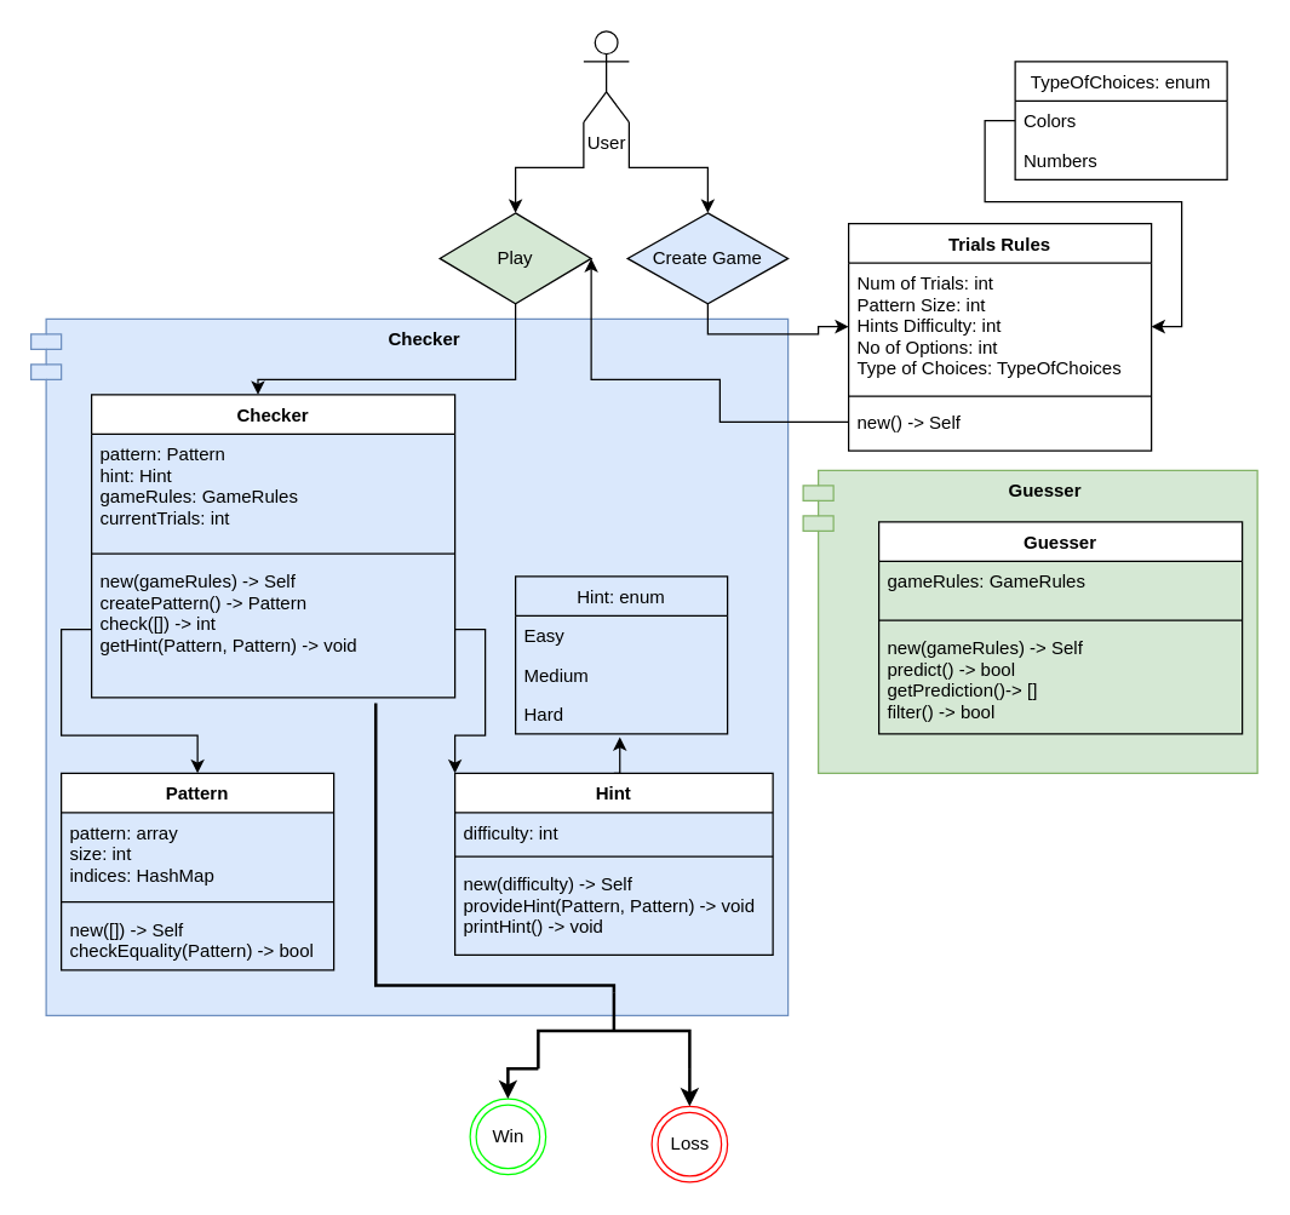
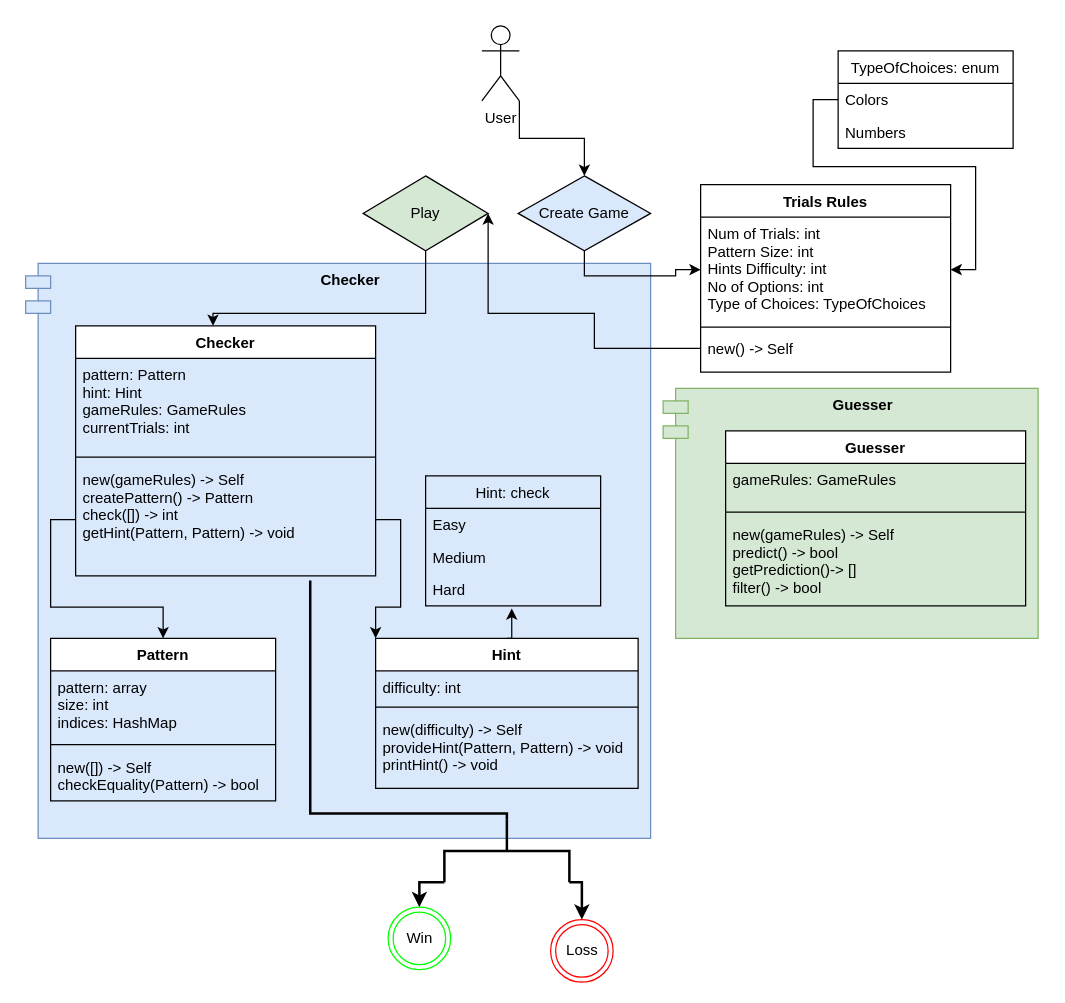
- <mxCell id="5" style="edgeStyle=orthogonalEdgeStyle;rounded=0;orthogonalLoop=1;jettySize=auto;html=1;exitX=0;exitY=1;exitDx=0;exitDy=0;exitPerimeter=0;entryX=0.5;entryY=0;entryDx=0;entryDy=0;" parent="1" source="6" target="8" edge="1"><mxGeometry relative="1" as="geometry" /></mxCell>
- <mxCell id="39" value="Hint: enum" style="swimlane;fontStyle=0;childLayout=stackLayout;horizontal=1;startSize=26;fillColor=none;horizontalStack=0;resizeParent=1;resizeParentMax=0;resizeLast=0;collapsible=1;marginBottom=0;strokeColor=#000000;" parent="1" vertex="1"><mxGeometry x="340" y="380" width="140" height="104" as="geometry" /></mxCell>
+ <mxCell id="39" value="Hint: check" style="swimlane;fontStyle=0;childLayout=stackLayout;horizontal=1;startSize=26;fillColor=none;horizontalStack=0;resizeParent=1;resizeParentMax=0;resizeLast=0;collapsible=1;marginBottom=0;strokeColor=#000000;" parent="1" vertex="1"><mxGeometry x="340" y="380" width="140" height="104" as="geometry" /></mxCell>
- <mxCell id="24" value="Loss" style="ellipse;html=1;shape=endState;fillColor=#FFFFFF;strokeColor=#ff0000;" parent="1" vertex="1"><mxGeometry x="430" y="730" width="50" height="50" as="geometry" /></mxCell>
+ <mxCell id="24" value="Loss" style="ellipse;html=1;shape=endState;fillColor=#FFFFFF;strokeColor=#ff0000;" parent="1" vertex="1"><mxGeometry x="440" y="735" width="50" height="50" as="geometry" /></mxCell>
